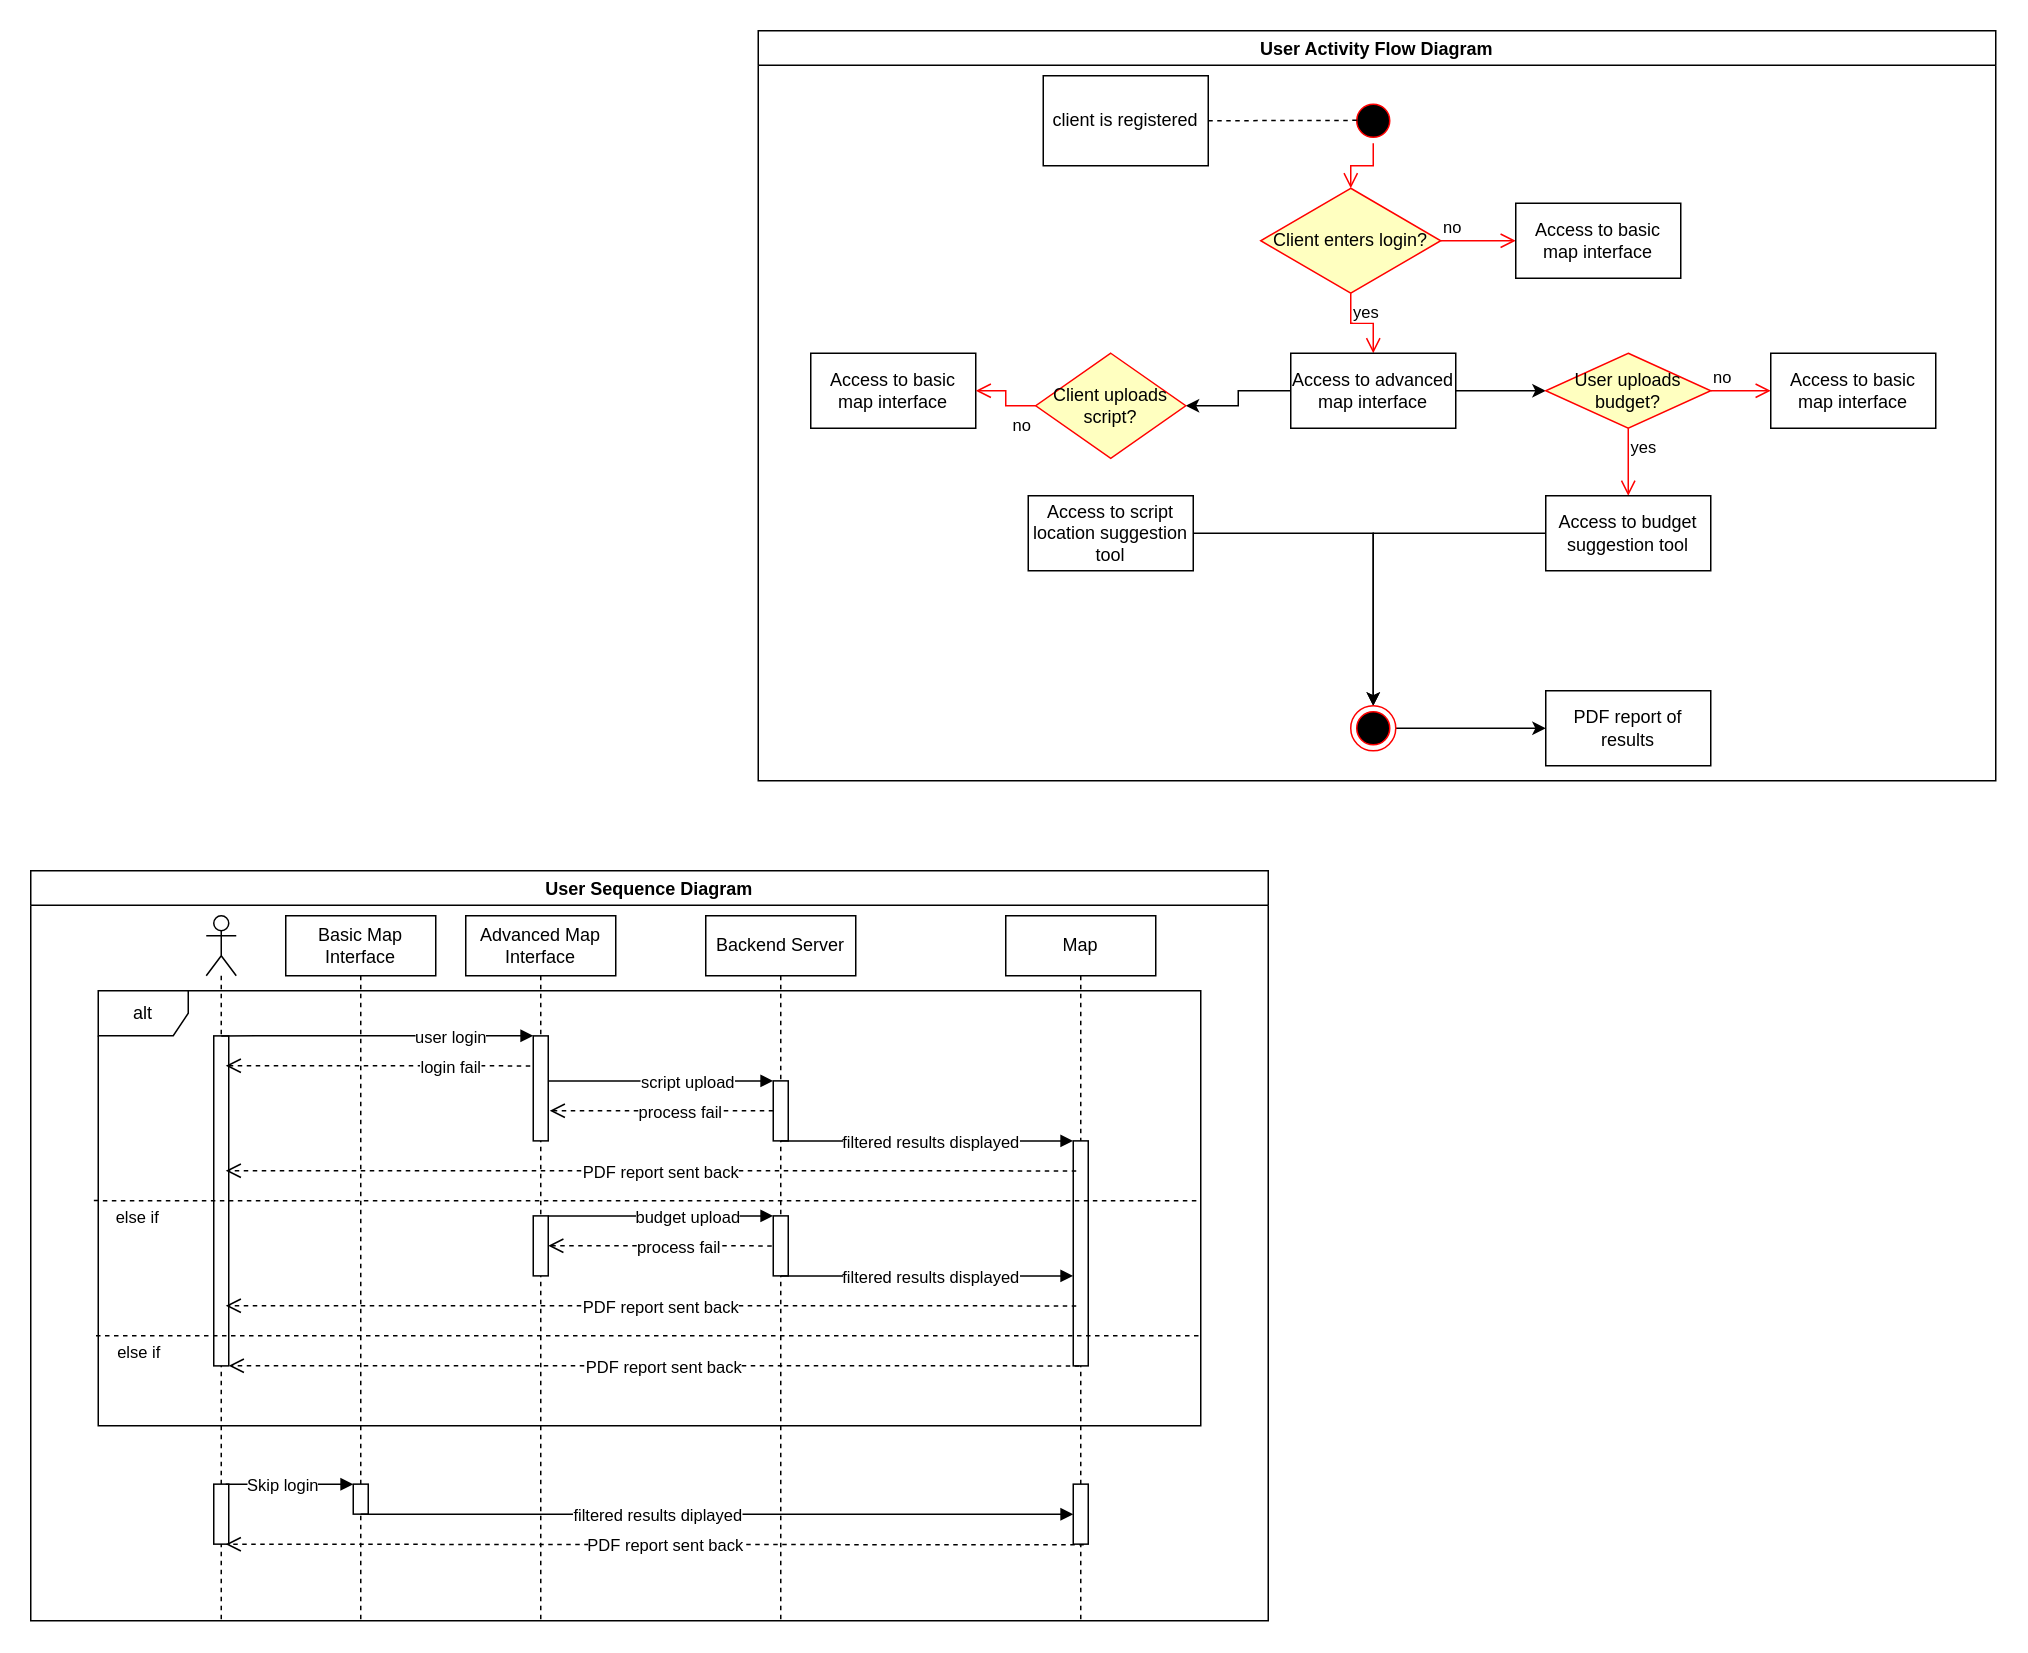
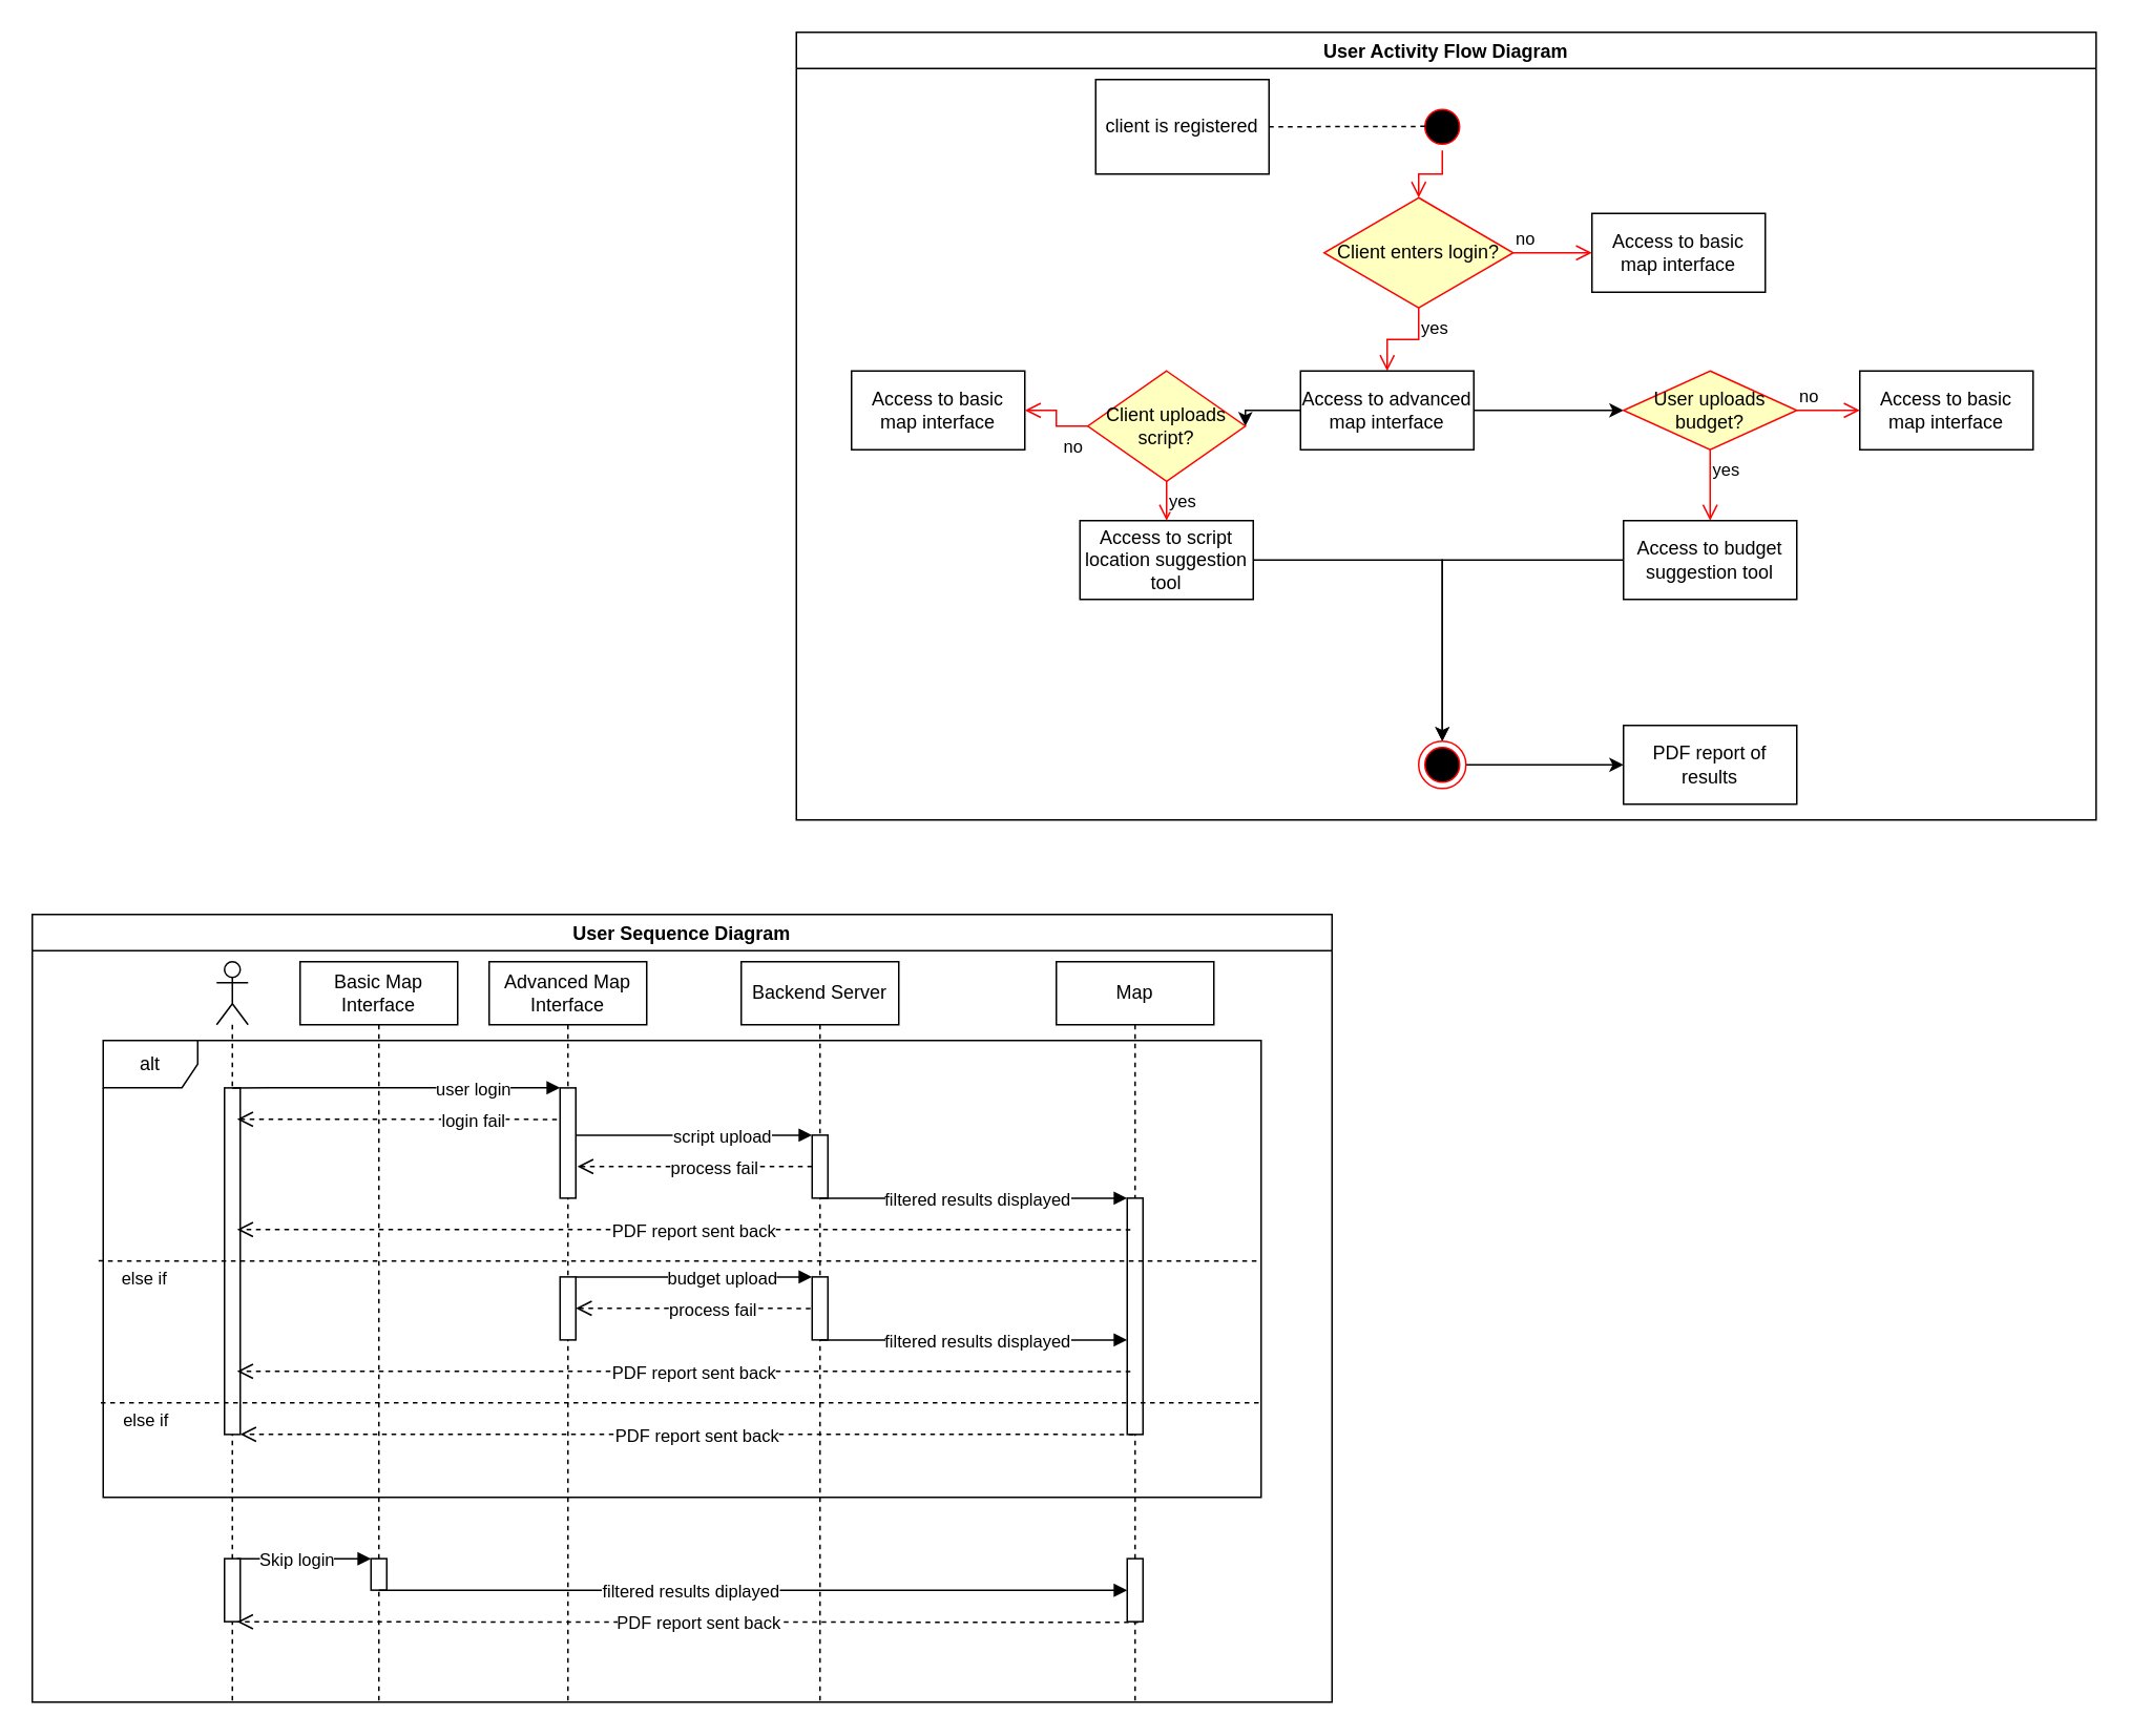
- <mxCell id="10" value="Access to advanced map interface" style="html=1;whiteSpace=wrap;" vertex="1" parent="1"><mxGeometry x="860" y="235" width="110" height="50" as="geometry" /></mxCell>
+ <mxCell id="10" value="Access to advanced map interface" style="html=1;whiteSpace=wrap;" vertex="1" parent="1"><mxGeometry x="825" y="235" width="110" height="50" as="geometry" /></mxCell>
+ <mxCell id="14" value="yes" style="edgeStyle=orthogonalEdgeStyle;html=1;align=left;verticalAlign=top;endArrow=open;endSize=8;strokeColor=#ff0000;rounded=0;entryX=0.5;entryY=0;entryDx=0;entryDy=0;" edge="1" source="13" parent="1" target="16"><mxGeometry x="-1" relative="1" as="geometry"><mxPoint x="715" y="335" as="targetPoint" /></mxGeometry></mxCell>
